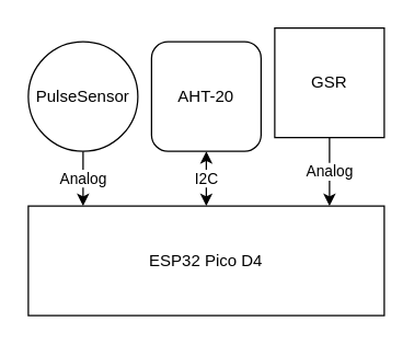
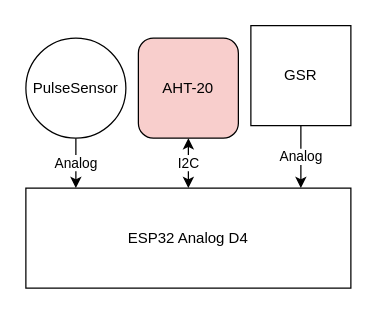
- <mxCell id="7" value="AHT-20" style="rounded=1;whiteSpace=wrap;html=1;" vertex="1" parent="1"><mxGeometry x="110" y="30" width="80" height="80" as="geometry" /></mxCell>
+ <mxCell id="7" value="AHT-20" style="rounded=1;whiteSpace=wrap;html=1;fillColor=#f8cecc;" vertex="1" parent="1"><mxGeometry x="110" y="30" width="80" height="80" as="geometry" /></mxCell>
- <mxCell id="8" value="ESP32 Pico D4" style="rounded=0;whiteSpace=wrap;html=1;" vertex="1" parent="1"><mxGeometry x="20" y="150" width="260" height="80" as="geometry" /></mxCell>
+ <mxCell id="8" value="ESP32 Analog D4" style="rounded=0;whiteSpace=wrap;html=1;" vertex="1" parent="1"><mxGeometry x="20" y="150" width="260" height="80" as="geometry" /></mxCell>
